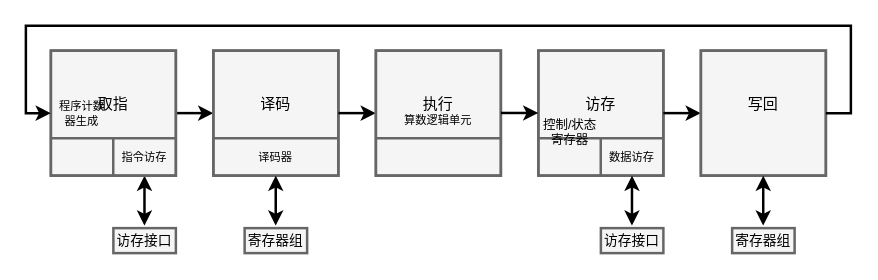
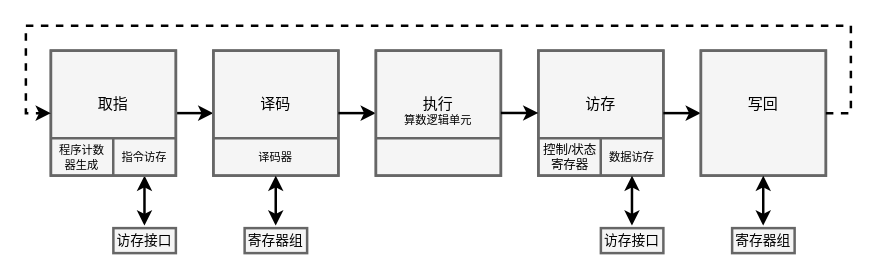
- <mxCell id="36" style="edgeStyle=orthogonalEdgeStyle;rounded=0;orthogonalLoop=1;jettySize=auto;html=1;exitX=1;exitY=0.5;exitDx=0;exitDy=0;entryX=0;entryY=0.5;entryDx=0;entryDy=0;strokeWidth=2;" edge="1" parent="1" source="33" target="15"><mxGeometry relative="1" as="geometry"><Array as="points"><mxPoint x="680" y="90" /><mxPoint x="680" y="20" /><mxPoint x="20" y="20" /><mxPoint x="20" y="90" /></Array></mxGeometry></mxCell>
+ <mxCell id="36" style="edgeStyle=orthogonalEdgeStyle;rounded=0;orthogonalLoop=1;jettySize=auto;html=1;exitX=1;exitY=0.5;exitDx=0;exitDy=0;entryX=0;entryY=0.5;entryDx=0;entryDy=0;strokeWidth=2;dashed=1;" edge="1" parent="1" source="33" target="15"><mxGeometry relative="1" as="geometry"><Array as="points"><mxPoint x="680" y="90" /><mxPoint x="680" y="20" /><mxPoint x="20" y="20" /><mxPoint x="20" y="90" /></Array></mxGeometry></mxCell>
- <mxCell id="18" value="&lt;font style=&quot;font-size: 9px;&quot;&gt;程序计数器生成&lt;/font&gt;" style="text;html=1;align=center;verticalAlign=middle;whiteSpace=wrap;rounded=0;fontSize=10;" vertex="1" parent="14"><mxGeometry x="5" y="35" width="40" height="30" as="geometry" /></mxCell>
+ <mxCell id="18" value="&lt;font style=&quot;font-size: 9px;&quot;&gt;程序计数器生成&lt;/font&gt;" style="text;html=1;align=center;verticalAlign=middle;whiteSpace=wrap;rounded=0;fontSize=10;" vertex="1" parent="14"><mxGeometry x="5" y="70" width="40" height="30" as="geometry" /></mxCell>
- <mxCell id="24" value="&lt;font size=&quot;1&quot;&gt;控制/状态&lt;br&gt;寄存器&lt;br&gt;&lt;/font&gt;" style="text;html=1;align=center;verticalAlign=middle;whiteSpace=wrap;rounded=0;fontSize=10;" vertex="1" parent="20"><mxGeometry x="3" y="50" width="45" height="30" as="geometry" /></mxCell>
+ <mxCell id="24" value="&lt;font size=&quot;1&quot;&gt;控制/状态&lt;br&gt;寄存器&lt;br&gt;&lt;/font&gt;" style="text;html=1;align=center;verticalAlign=middle;whiteSpace=wrap;rounded=0;fontSize=10;" vertex="1" parent="20"><mxGeometry x="3" y="70" width="45" height="30" as="geometry" /></mxCell>
